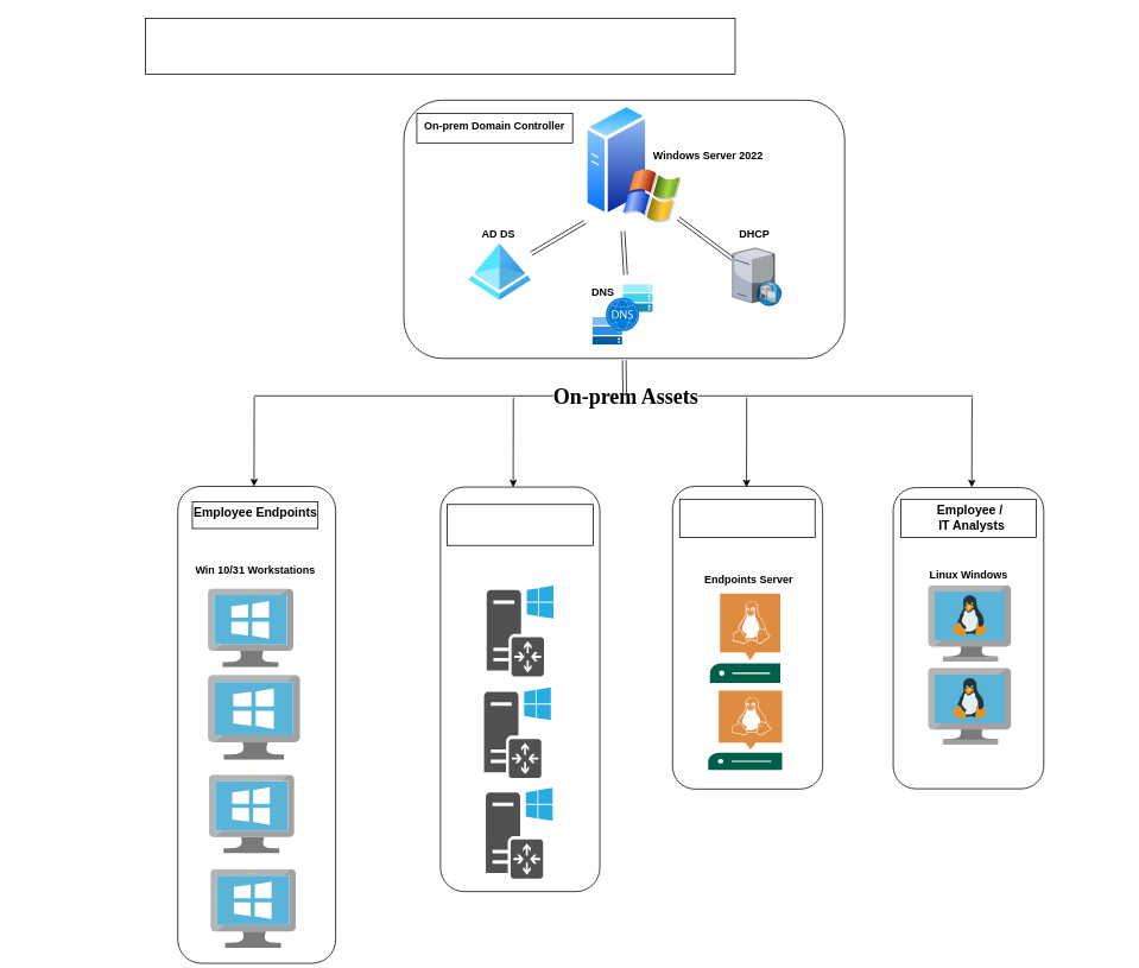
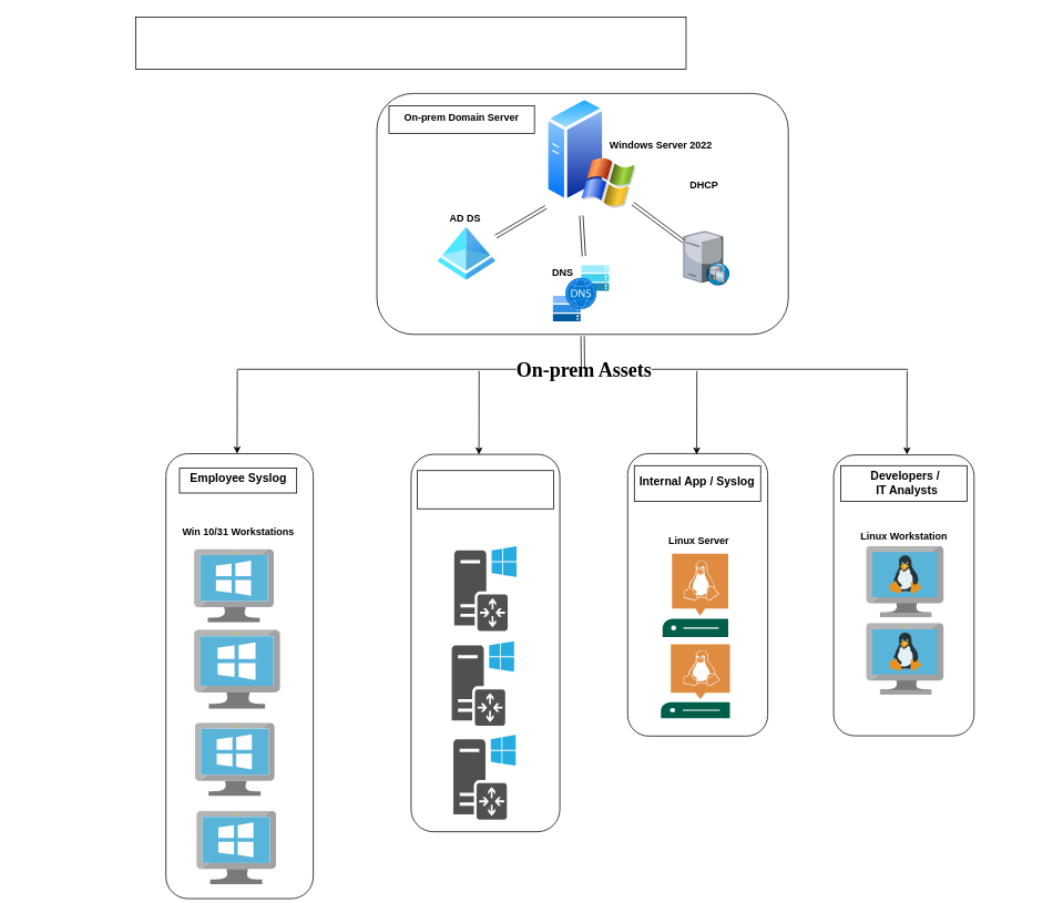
- <mxCell id="38" value="&lt;b&gt;On-prem Domain Controller&lt;/b&gt;" style="text;strokeColor=none;align=center;fillColor=none;html=1;verticalAlign=middle;whiteSpace=wrap;rounded=0;" vertex="1" parent="1"><mxGeometry x="472.06" y="127" width="166" height="30" as="geometry" /></mxCell>
+ <mxCell id="38" value="&lt;b&gt;On-prem Domain Server&lt;/b&gt;" style="text;strokeColor=none;align=center;fillColor=none;html=1;verticalAlign=middle;whiteSpace=wrap;rounded=0;" vertex="1" parent="1"><mxGeometry x="472.06" y="127" width="166" height="30" as="geometry" /></mxCell>
- <mxCell id="25" value="&lt;b&gt;DHCP&lt;/b&gt;" style="text;strokeColor=none;align=center;fillColor=none;html=1;verticalAlign=middle;whiteSpace=wrap;rounded=0;" vertex="1" parent="1"><mxGeometry x="817" y="248" width="60" height="30" as="geometry" /></mxCell>
+ <mxCell id="25" value="&lt;b&gt;DHCP&lt;/b&gt;" style="text;strokeColor=none;align=center;fillColor=none;html=1;verticalAlign=middle;whiteSpace=wrap;rounded=0;" vertex="1" parent="1"><mxGeometry x="817" y="208" width="60" height="30" as="geometry" /></mxCell>
- <mxCell id="32" value="&lt;font style=&quot;font-size: 14px;&quot;&gt;&lt;b&gt;Employee Endpoints&lt;/b&gt;&lt;/font&gt;" style="text;strokeColor=none;align=center;fillColor=none;html=1;verticalAlign=middle;whiteSpace=wrap;rounded=0;" vertex="1" parent="1"><mxGeometry x="214.87" y="560" width="143" height="30" as="geometry" /></mxCell>
+ <mxCell id="32" value="&lt;font style=&quot;font-size: 14px;&quot;&gt;&lt;b&gt;Employee Syslog&lt;/b&gt;&lt;/font&gt;" style="text;strokeColor=none;align=center;fillColor=none;html=1;verticalAlign=middle;whiteSpace=wrap;rounded=0;" vertex="1" parent="1"><mxGeometry x="214.87" y="560" width="143" height="30" as="geometry" /></mxCell>
+ <mxCell id="36" value="&lt;span style=&quot;font-size: 14px;&quot;&gt;&lt;b&gt;Internal App / Syslog&lt;/b&gt;&lt;/span&gt;" style="text;strokeColor=none;align=center;fillColor=none;html=1;verticalAlign=middle;whiteSpace=wrap;rounded=0;" vertex="1" parent="1"><mxGeometry x="767.75" y="565.06" width="141" height="27" as="geometry" /></mxCell>
- <mxCell id="40" value="&lt;span style=&quot;font-size: 14px;&quot;&gt;&lt;b&gt;Employee /&lt;/b&gt;&lt;/span&gt;&lt;div&gt;&lt;span style=&quot;font-size: 14px;&quot;&gt;&lt;b&gt;&amp;nbsp;IT Analysts&lt;/b&gt;&lt;/span&gt;&lt;/div&gt;" style="text;strokeColor=none;align=center;fillColor=none;html=1;verticalAlign=middle;whiteSpace=wrap;rounded=0;" vertex="1" parent="1"><mxGeometry x="1004.37" y="567.06" width="170.2" height="27" as="geometry" /></mxCell>
+ <mxCell id="40" value="&lt;span style=&quot;font-size: 14px;&quot;&gt;&lt;b&gt;Developers /&lt;/b&gt;&lt;/span&gt;&lt;div&gt;&lt;span style=&quot;font-size: 14px;&quot;&gt;&lt;b&gt;&amp;nbsp;IT Analysts&lt;/b&gt;&lt;/span&gt;&lt;/div&gt;" style="text;strokeColor=none;align=center;fillColor=none;html=1;verticalAlign=middle;whiteSpace=wrap;rounded=0;" vertex="1" parent="1"><mxGeometry x="1004.37" y="567.06" width="170.2" height="27" as="geometry" /></mxCell>
- <mxCell id="41" value="&lt;b&gt;Linux Windows&lt;/b&gt;" style="text;strokeColor=none;align=center;fillColor=none;html=1;verticalAlign=middle;whiteSpace=wrap;rounded=0;" vertex="1" parent="1"><mxGeometry x="1015.57" y="631.06" width="143" height="30" as="geometry" /></mxCell>
+ <mxCell id="41" value="&lt;b&gt;Linux Workstation&lt;/b&gt;" style="text;strokeColor=none;align=center;fillColor=none;html=1;verticalAlign=middle;whiteSpace=wrap;rounded=0;" vertex="1" parent="1"><mxGeometry x="1015.57" y="631.06" width="143" height="30" as="geometry" /></mxCell>
- <mxCell id="37" value="&lt;b&gt;Endpoints Server&lt;/b&gt;" style="text;strokeColor=none;align=center;fillColor=none;html=1;verticalAlign=middle;whiteSpace=wrap;rounded=0;" vertex="1" parent="1"><mxGeometry x="768.5" y="636.06" width="143" height="30" as="geometry" /></mxCell>
+ <mxCell id="37" value="&lt;b&gt;Linux Server&lt;/b&gt;" style="text;strokeColor=none;align=center;fillColor=none;html=1;verticalAlign=middle;whiteSpace=wrap;rounded=0;" vertex="1" parent="1"><mxGeometry x="768.5" y="636.06" width="143" height="30" as="geometry" /></mxCell>
